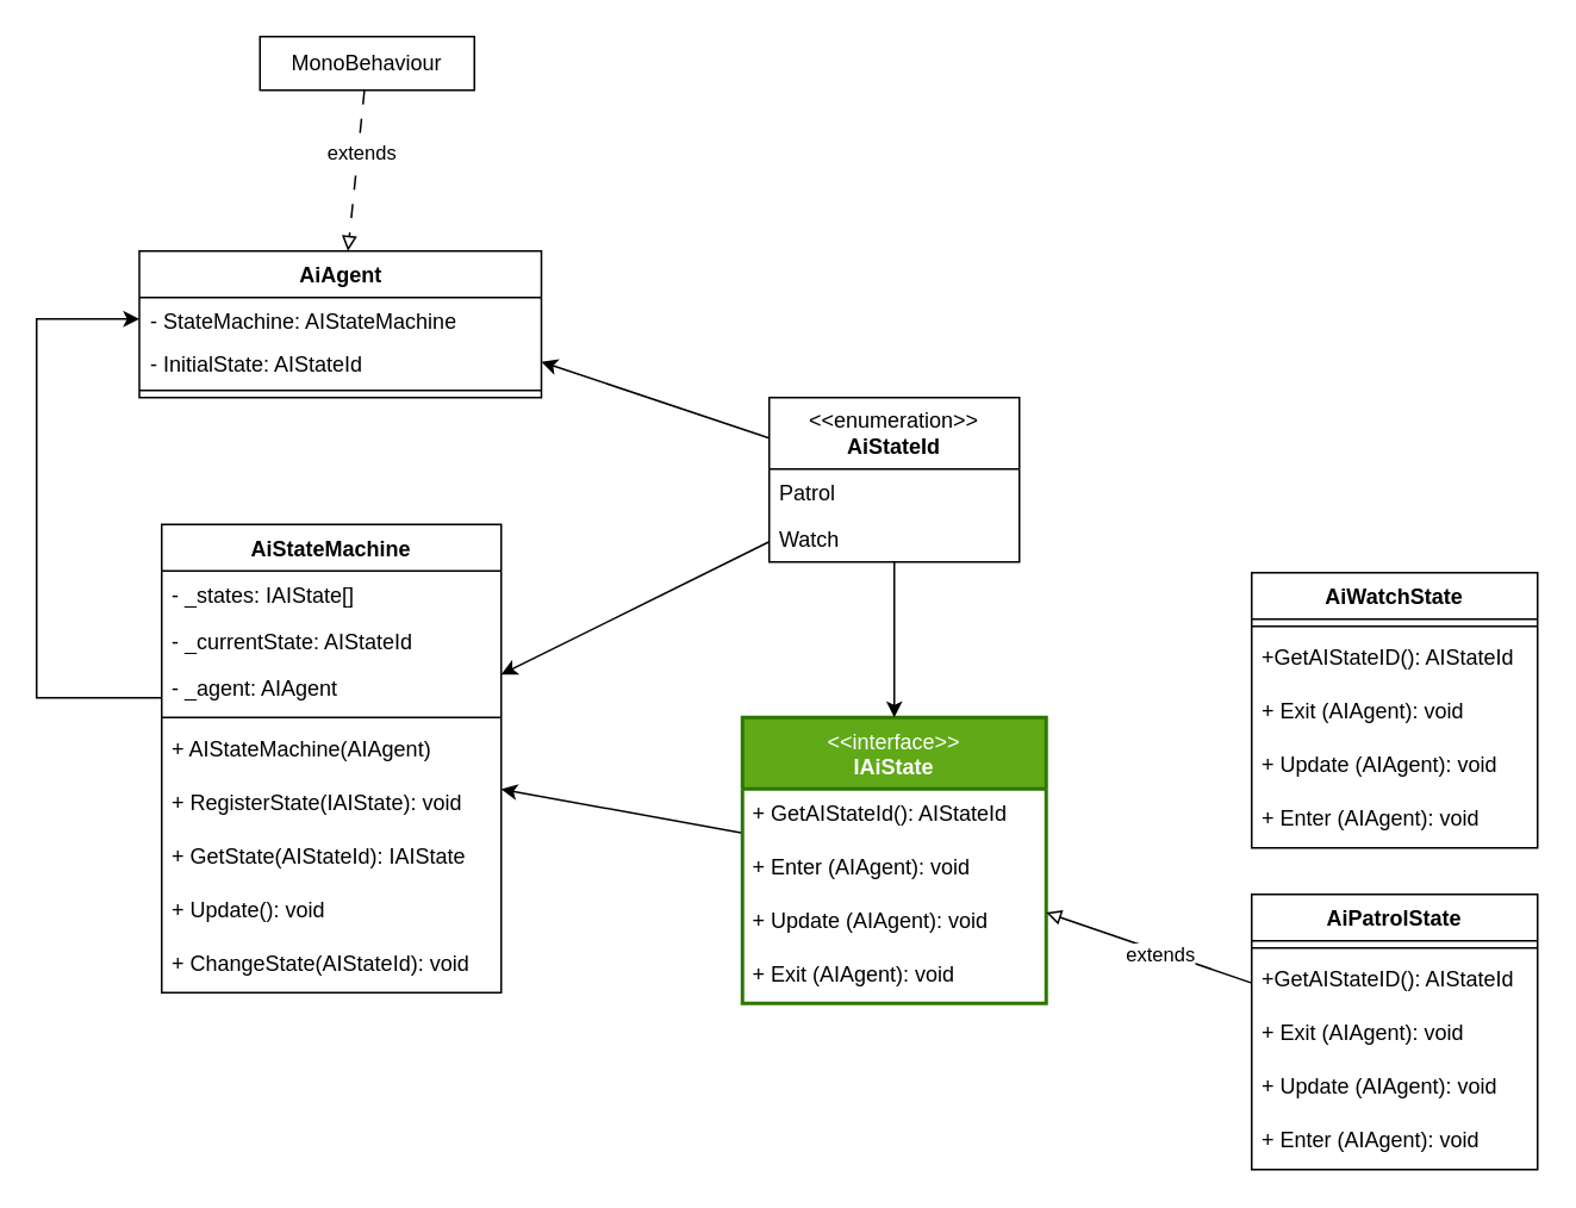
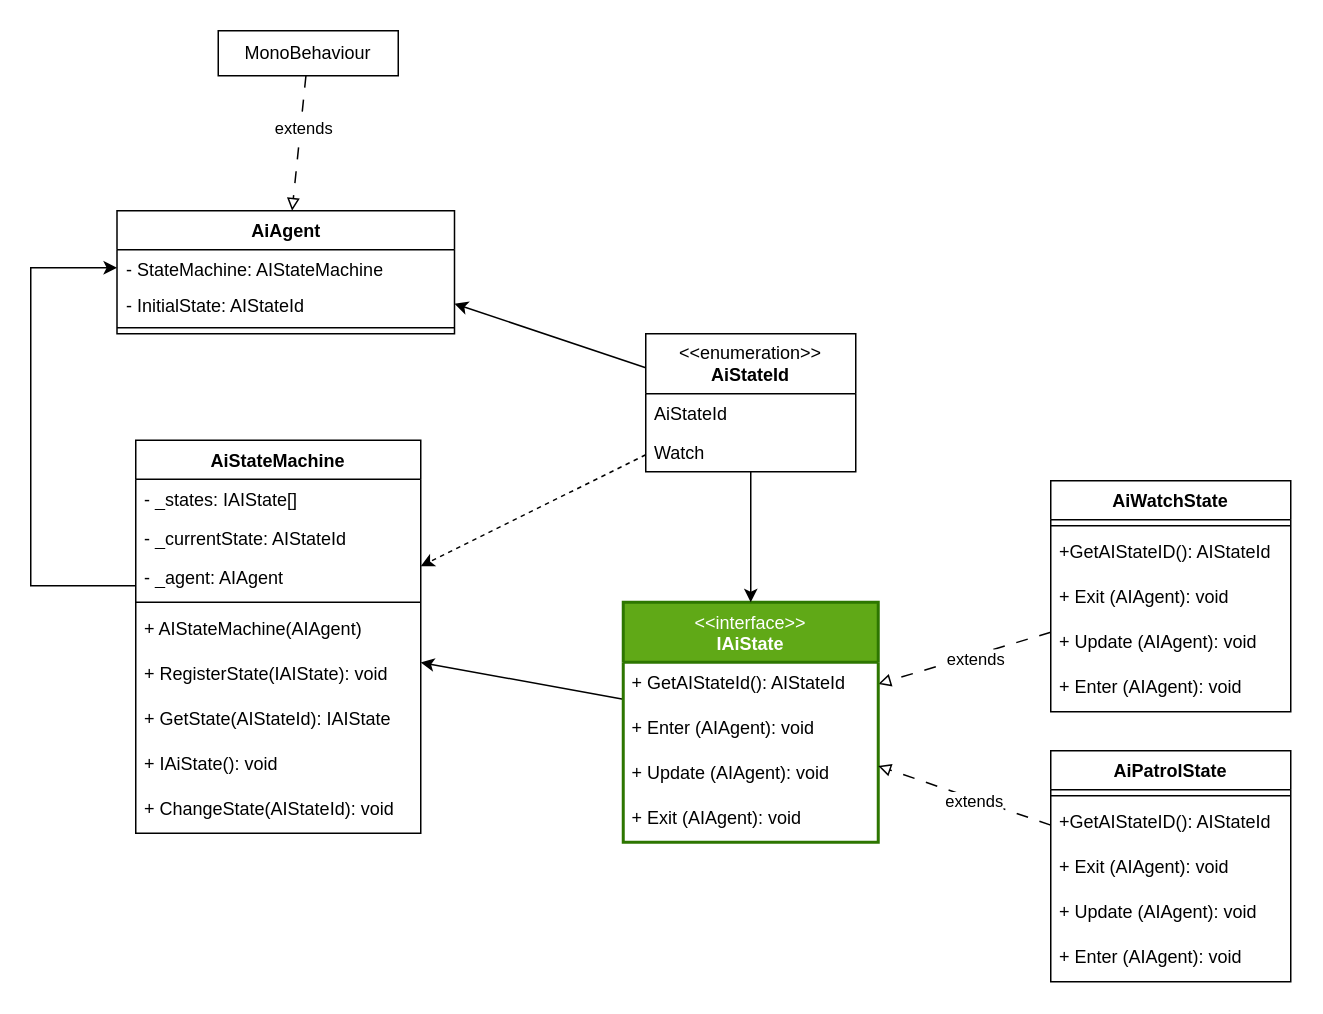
- <mxCell id="18" value="Patrol" style="text;strokeColor=none;fillColor=none;align=left;verticalAlign=top;spacingLeft=4;spacingRight=4;overflow=hidden;rotatable=0;points=[[0,0.5],[1,0.5]];portConstraint=eastwest;whiteSpace=wrap;html=1;" parent="17" vertex="1"><mxGeometry y="40" width="140" height="26" as="geometry" /></mxCell>
+ <mxCell id="18" value="AiStateId" style="text;strokeColor=none;fillColor=none;align=left;verticalAlign=top;spacingLeft=4;spacingRight=4;overflow=hidden;rotatable=0;points=[[0,0.5],[1,0.5]];portConstraint=eastwest;whiteSpace=wrap;html=1;" parent="17" vertex="1"><mxGeometry y="40" width="140" height="26" as="geometry" /></mxCell>
- <mxCell id="15" style="rounded=0;orthogonalLoop=1;jettySize=auto;html=1;" parent="1" source="17" target="20" edge="1"><mxGeometry relative="1" as="geometry" /></mxCell>
+ <mxCell id="15" style="rounded=0;orthogonalLoop=1;jettySize=auto;html=1;dashed=1;" parent="1" source="17" target="20" edge="1"><mxGeometry relative="1" as="geometry" /></mxCell>
+ <mxCell id="2" style="rounded=0;orthogonalLoop=1;jettySize=auto;html=1;dashed=1;dashPattern=8 8;endArrow=block;endFill=0;startSize=12;" parent="1" source="5" target="34" edge="1"><mxGeometry relative="1" as="geometry" /></mxCell>
+ <mxCell id="3" value="extends" style="edgeLabel;html=1;align=center;verticalAlign=middle;resizable=0;points=[];" parent="2" vertex="1" connectable="0"><mxGeometry x="-0.116" y="2" relative="1" as="geometry"><mxPoint as="offset" /></mxGeometry></mxCell>
- <mxCell id="28" value="+ Update(): void" style="text;strokeColor=none;fillColor=none;align=left;verticalAlign=top;spacingLeft=4;spacingRight=4;overflow=hidden;rotatable=0;points=[[0,0.5],[1,0.5]];portConstraint=eastwest;whiteSpace=wrap;html=1;" parent="20" vertex="1"><mxGeometry y="202" width="190" height="30" as="geometry" /></mxCell>
+ <mxCell id="28" value="+ IAiState(): void" style="text;strokeColor=none;fillColor=none;align=left;verticalAlign=top;spacingLeft=4;spacingRight=4;overflow=hidden;rotatable=0;points=[[0,0.5],[1,0.5]];portConstraint=eastwest;whiteSpace=wrap;html=1;" parent="20" vertex="1"><mxGeometry y="202" width="190" height="30" as="geometry" /></mxCell>
- <mxCell id="46" style="rounded=0;orthogonalLoop=1;jettySize=auto;html=1;dashed=0;dashPattern=8 8;endArrow=block;endFill=0;startSize=12;" parent="1" source="40" target="34" edge="1"><mxGeometry relative="1" as="geometry"><mxPoint x="650" y="632.95" as="sourcePoint" /><mxPoint x="530" y="633.95" as="targetPoint" /></mxGeometry></mxCell>
+ <mxCell id="46" style="rounded=0;orthogonalLoop=1;jettySize=auto;html=1;dashed=1;dashPattern=8 8;endArrow=block;endFill=0;startSize=12;" parent="1" source="40" target="34" edge="1"><mxGeometry relative="1" as="geometry"><mxPoint x="650" y="632.95" as="sourcePoint" /><mxPoint x="530" y="633.95" as="targetPoint" /></mxGeometry></mxCell>
